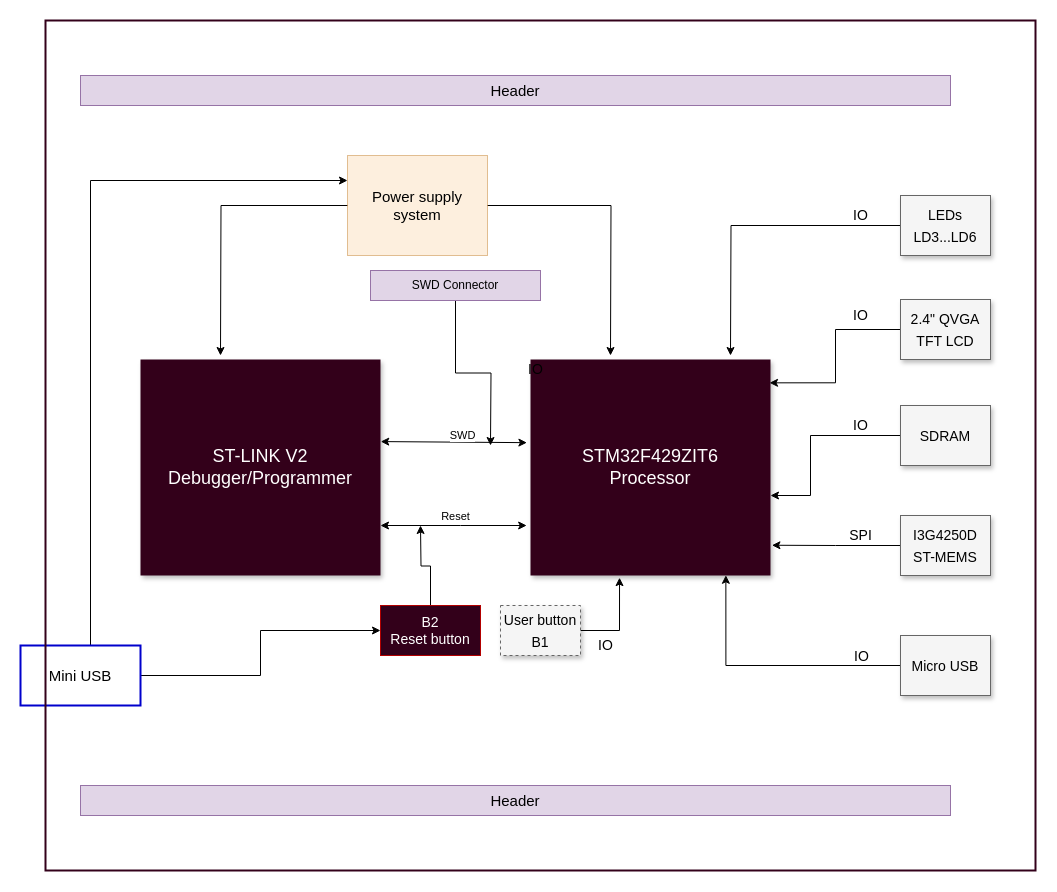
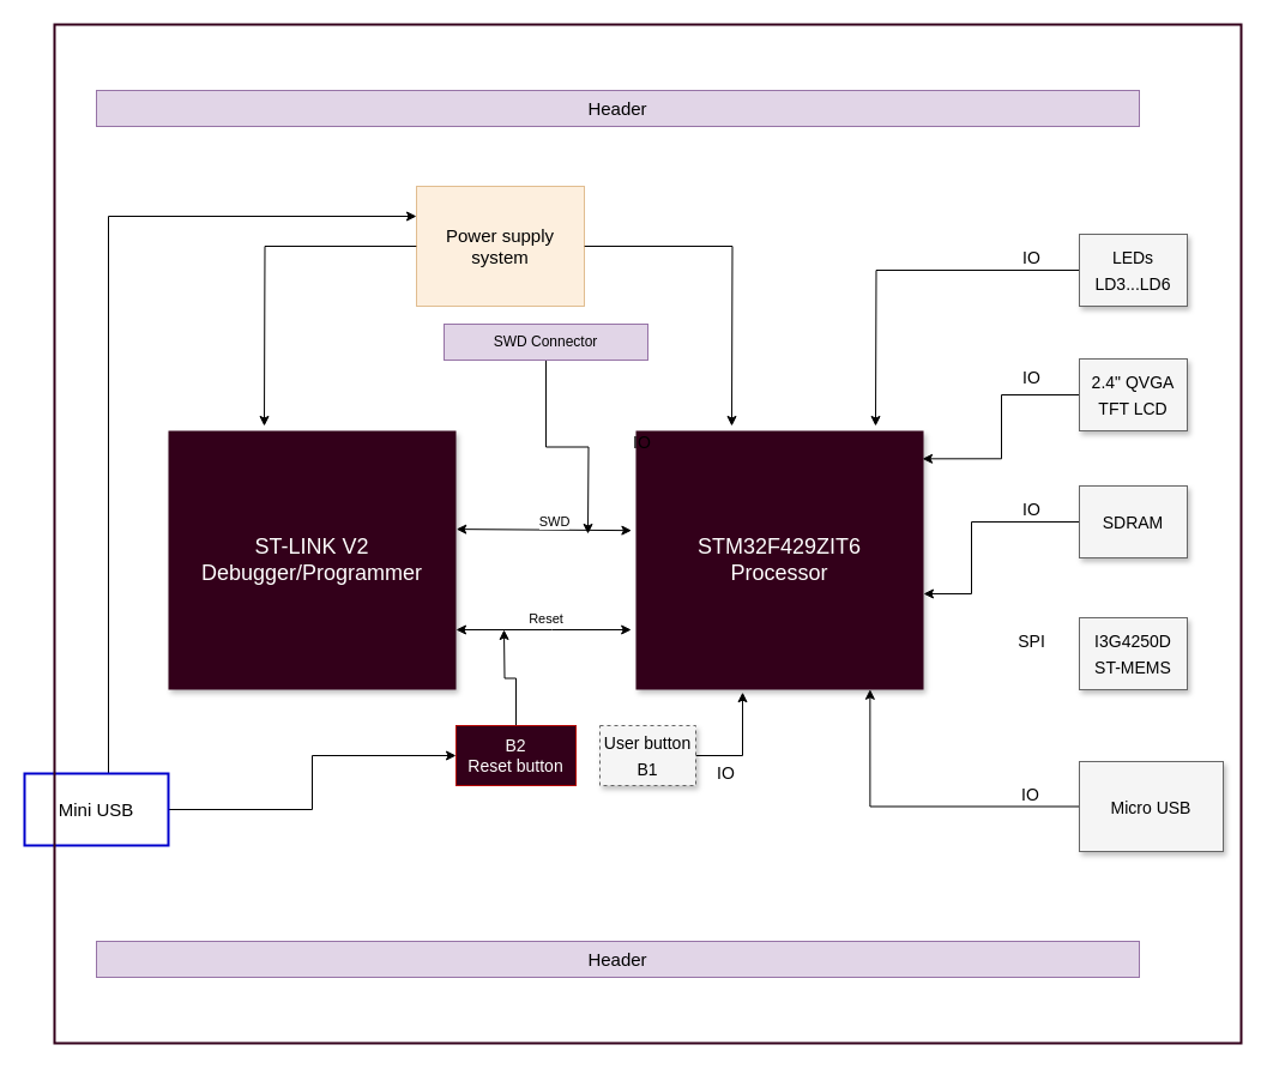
- <mxCell id="22" style="edgeStyle=orthogonalEdgeStyle;rounded=0;orthogonalLoop=1;jettySize=auto;html=1;entryX=1.006;entryY=0.86;entryDx=0;entryDy=0;entryPerimeter=0;fontSize=15;" edge="1" parent="1" source="23" target="2"><mxGeometry relative="1" as="geometry" /></mxCell>
- <mxCell id="35" value="&lt;span style=&quot;font-size: 14px&quot;&gt;Micro USB&lt;/span&gt;" style="whiteSpace=wrap;html=1;shadow=1;fontSize=18;fillColor=#f5f5f5;strokeColor=#666666;" vertex="1" parent="1"><mxGeometry x="900" y="635" width="90" height="60" as="geometry" /></mxCell>
+ <mxCell id="35" value="&lt;span style=&quot;font-size: 14px&quot;&gt;Micro USB&lt;/span&gt;" style="whiteSpace=wrap;html=1;shadow=1;fontSize=18;fillColor=#f5f5f5;strokeColor=#666666;" vertex="1" parent="1"><mxGeometry x="900" y="635" width="120" height="75" as="geometry" /></mxCell>
